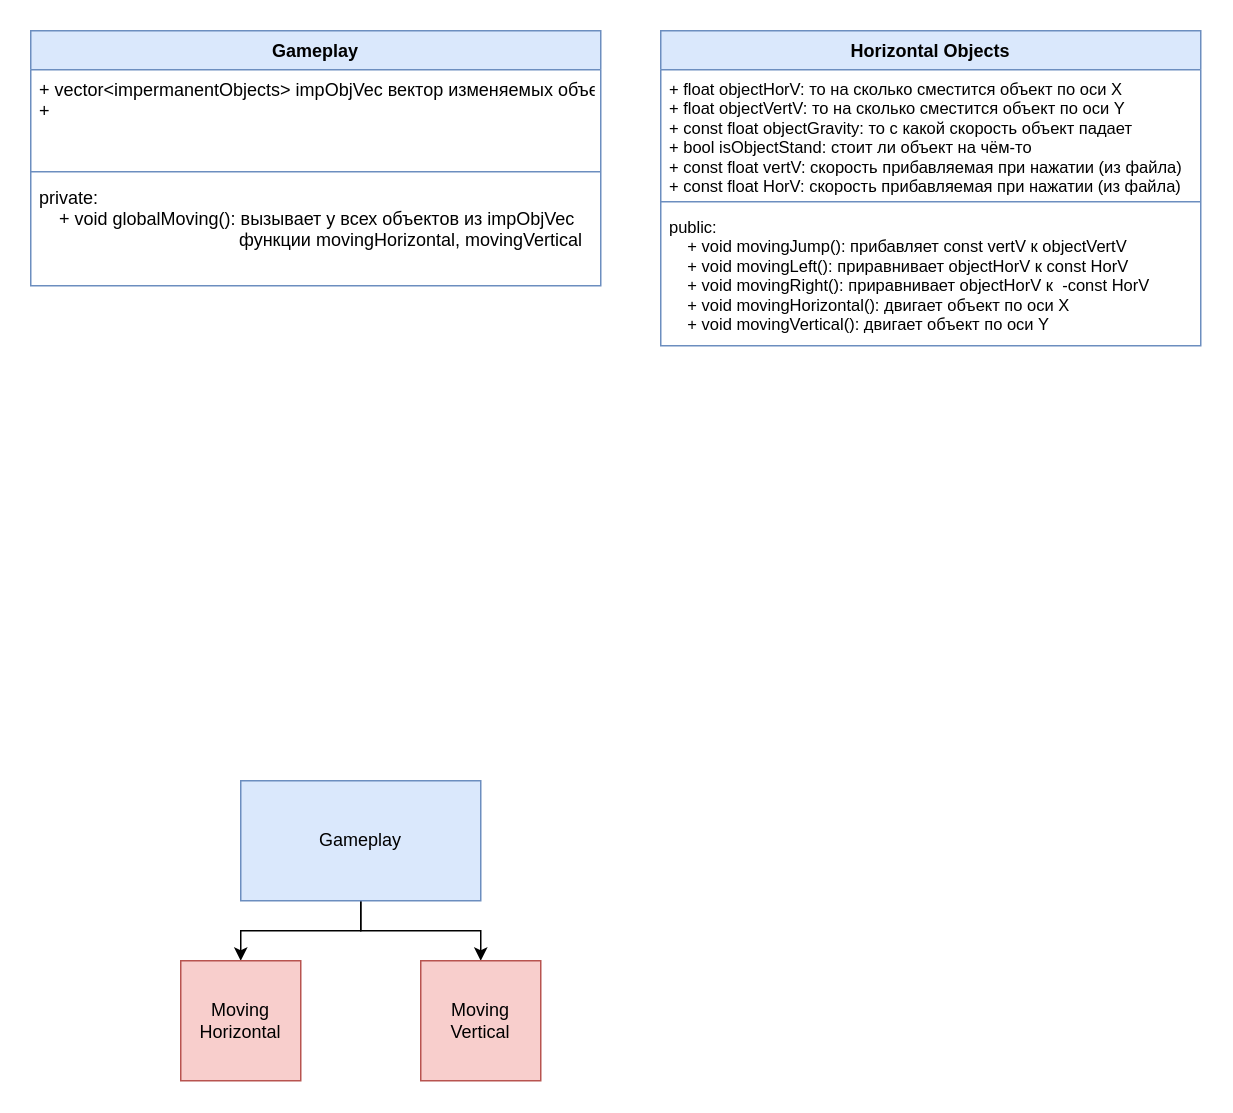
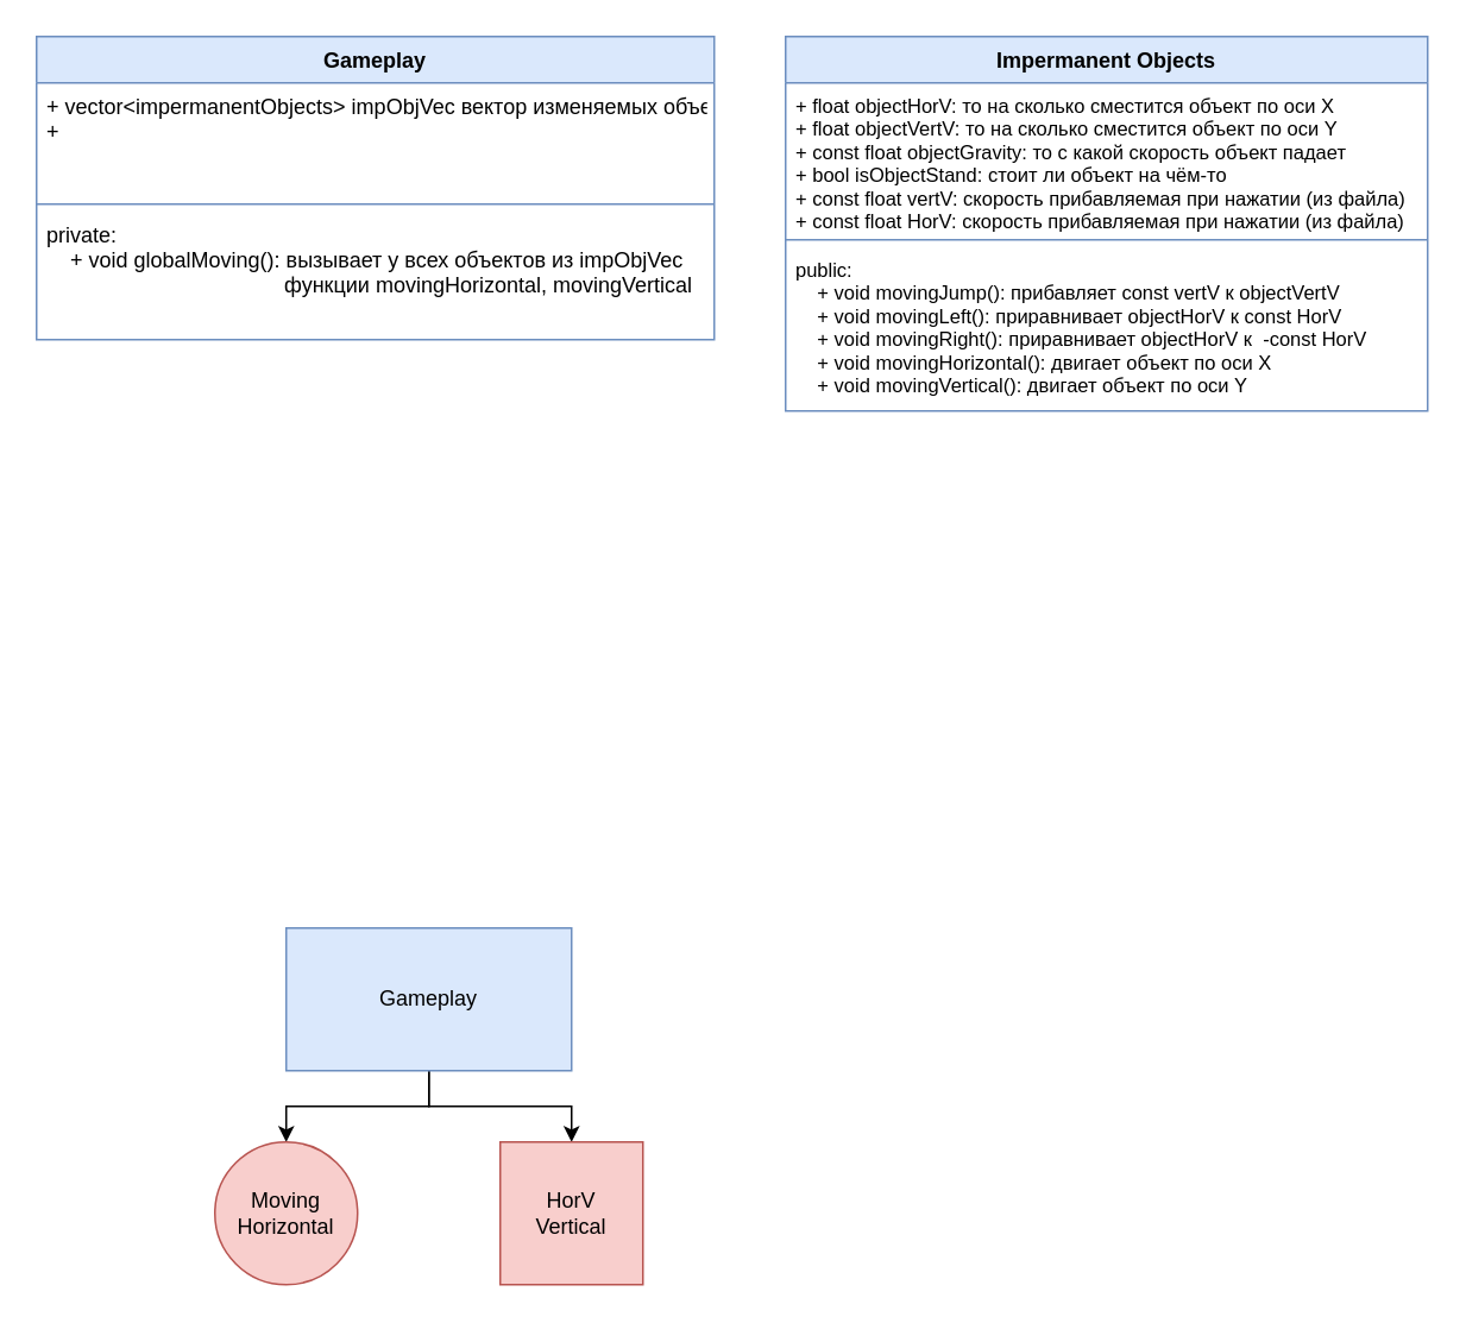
- <mxCell id="7" value="Horizontal Objects" style="swimlane;fontStyle=1;align=center;verticalAlign=top;childLayout=stackLayout;horizontal=1;startSize=26;horizontalStack=0;resizeParent=1;resizeParentMax=0;resizeLast=0;collapsible=1;marginBottom=0;fillColor=#dae8fc;strokeColor=#6c8ebf;" vertex="1" parent="1"><mxGeometry x="440" y="20" width="360" height="210" as="geometry" /></mxCell>
+ <mxCell id="7" value="Impermanent Objects" style="swimlane;fontStyle=1;align=center;verticalAlign=top;childLayout=stackLayout;horizontal=1;startSize=26;horizontalStack=0;resizeParent=1;resizeParentMax=0;resizeLast=0;collapsible=1;marginBottom=0;fillColor=#dae8fc;strokeColor=#6c8ebf;" vertex="1" parent="1"><mxGeometry x="440" y="20" width="360" height="210" as="geometry" /></mxCell>
- <mxCell id="5" value="Moving&lt;br&gt;Horizontal" style="whiteSpace=wrap;html=1;aspect=fixed;fillColor=#f8cecc;strokeColor=#b85450;" vertex="1" parent="1"><mxGeometry x="120" y="640" width="80" height="80" as="geometry" /></mxCell>
+ <mxCell id="5" value="Moving&lt;br&gt;Horizontal" style="ellipse;whiteSpace=wrap;html=1;aspect=fixed;fillColor=#f8cecc;strokeColor=#b85450;" vertex="1" parent="1"><mxGeometry x="120" y="640" width="80" height="80" as="geometry" /></mxCell>
- <mxCell id="6" value="Moving&lt;br&gt;Vertical" style="whiteSpace=wrap;html=1;aspect=fixed;fillColor=#f8cecc;strokeColor=#b85450;" vertex="1" parent="1"><mxGeometry x="280" y="640" width="80" height="80" as="geometry" /></mxCell>
+ <mxCell id="6" value="HorV&lt;br&gt;Vertical" style="whiteSpace=wrap;html=1;aspect=fixed;fillColor=#f8cecc;strokeColor=#b85450;" vertex="1" parent="1"><mxGeometry x="280" y="640" width="80" height="80" as="geometry" /></mxCell>
